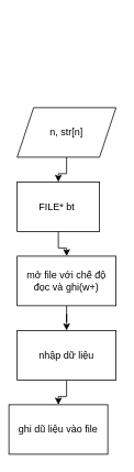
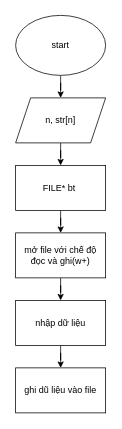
+ <mxCell id="3" value="start" style="ellipse;whiteSpace=wrap;html=1;" parent="1" vertex="1"><mxGeometry x="20" y="20" width="120" height="80" as="geometry" /></mxCell>
+ <mxCell id="2" value="" style="edgeStyle=orthogonalEdgeStyle;rounded=0;orthogonalLoop=1;jettySize=auto;html=1;" parent="1" source="3" target="5" edge="1"><mxGeometry relative="1" as="geometry"><mxPoint x="80" y="190" as="targetPoint" /></mxGeometry></mxCell>
- <mxCell id="7" value="FILE* bt&amp;nbsp;" style="whiteSpace=wrap;html=1;" parent="1" vertex="1"><mxGeometry x="20" y="220" width="100" height="60" as="geometry" /></mxCell>
+ <mxCell id="7" value="FILE* bt&amp;nbsp;" style="whiteSpace=wrap;html=1;" parent="1" vertex="1"><mxGeometry x="20" y="220" width="120" height="60" as="geometry" /></mxCell>
- <mxCell id="12" value="ghi dũ liệu vào file" style="whiteSpace=wrap;html=1;" parent="1" vertex="1"><mxGeometry x="10" y="490" width="120" height="60" as="geometry" /></mxCell>
+ <mxCell id="12" value="ghi dũ liệu vào file" style="whiteSpace=wrap;html=1;" parent="1" vertex="1"><mxGeometry x="20" y="490" width="120" height="60" as="geometry" /></mxCell>
